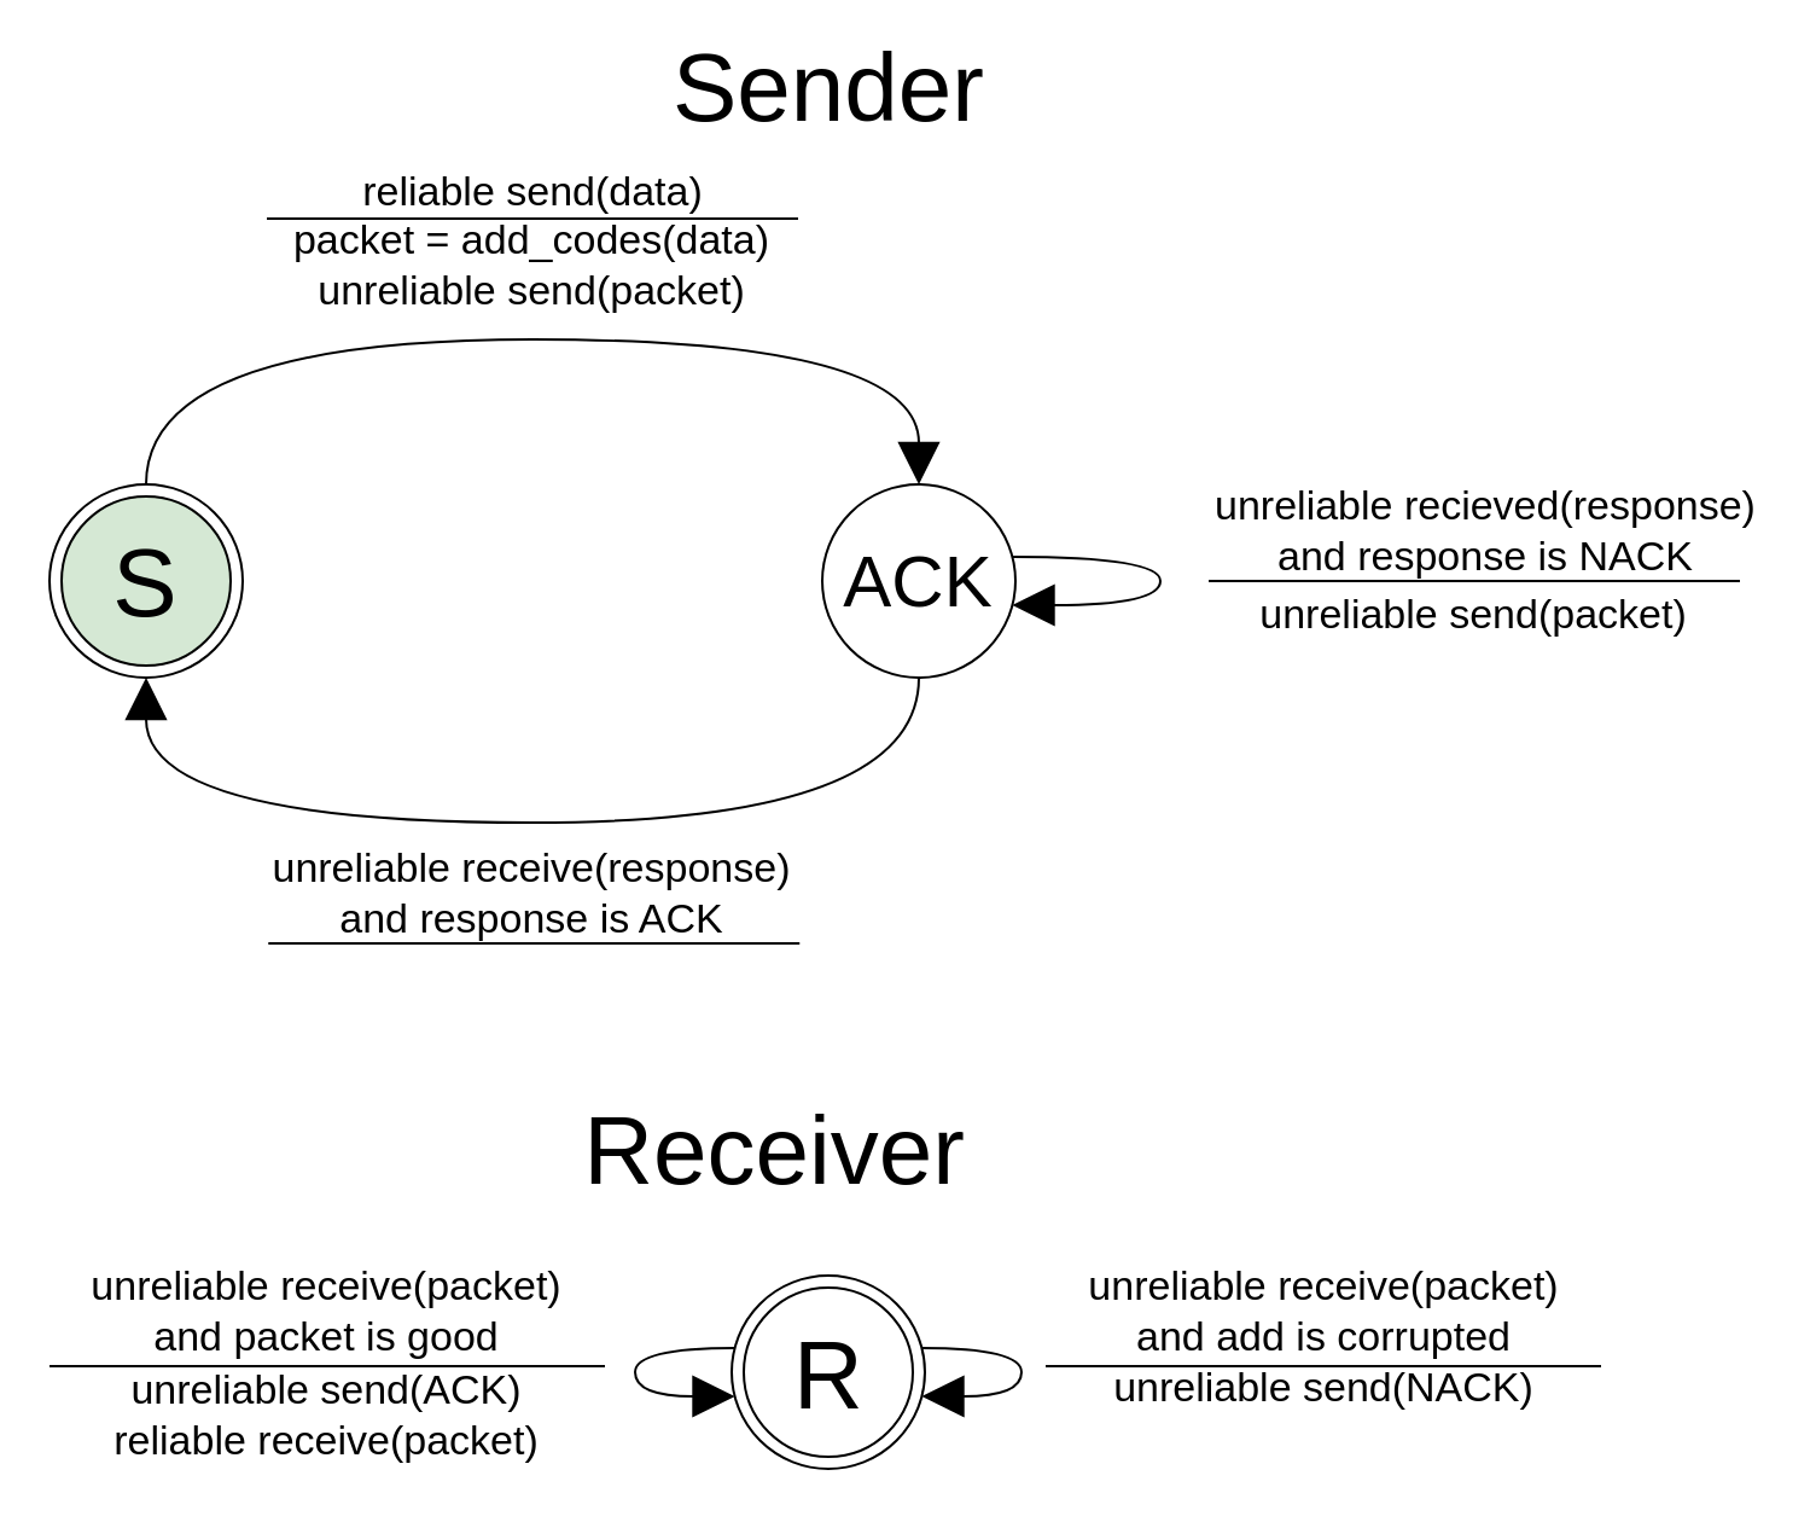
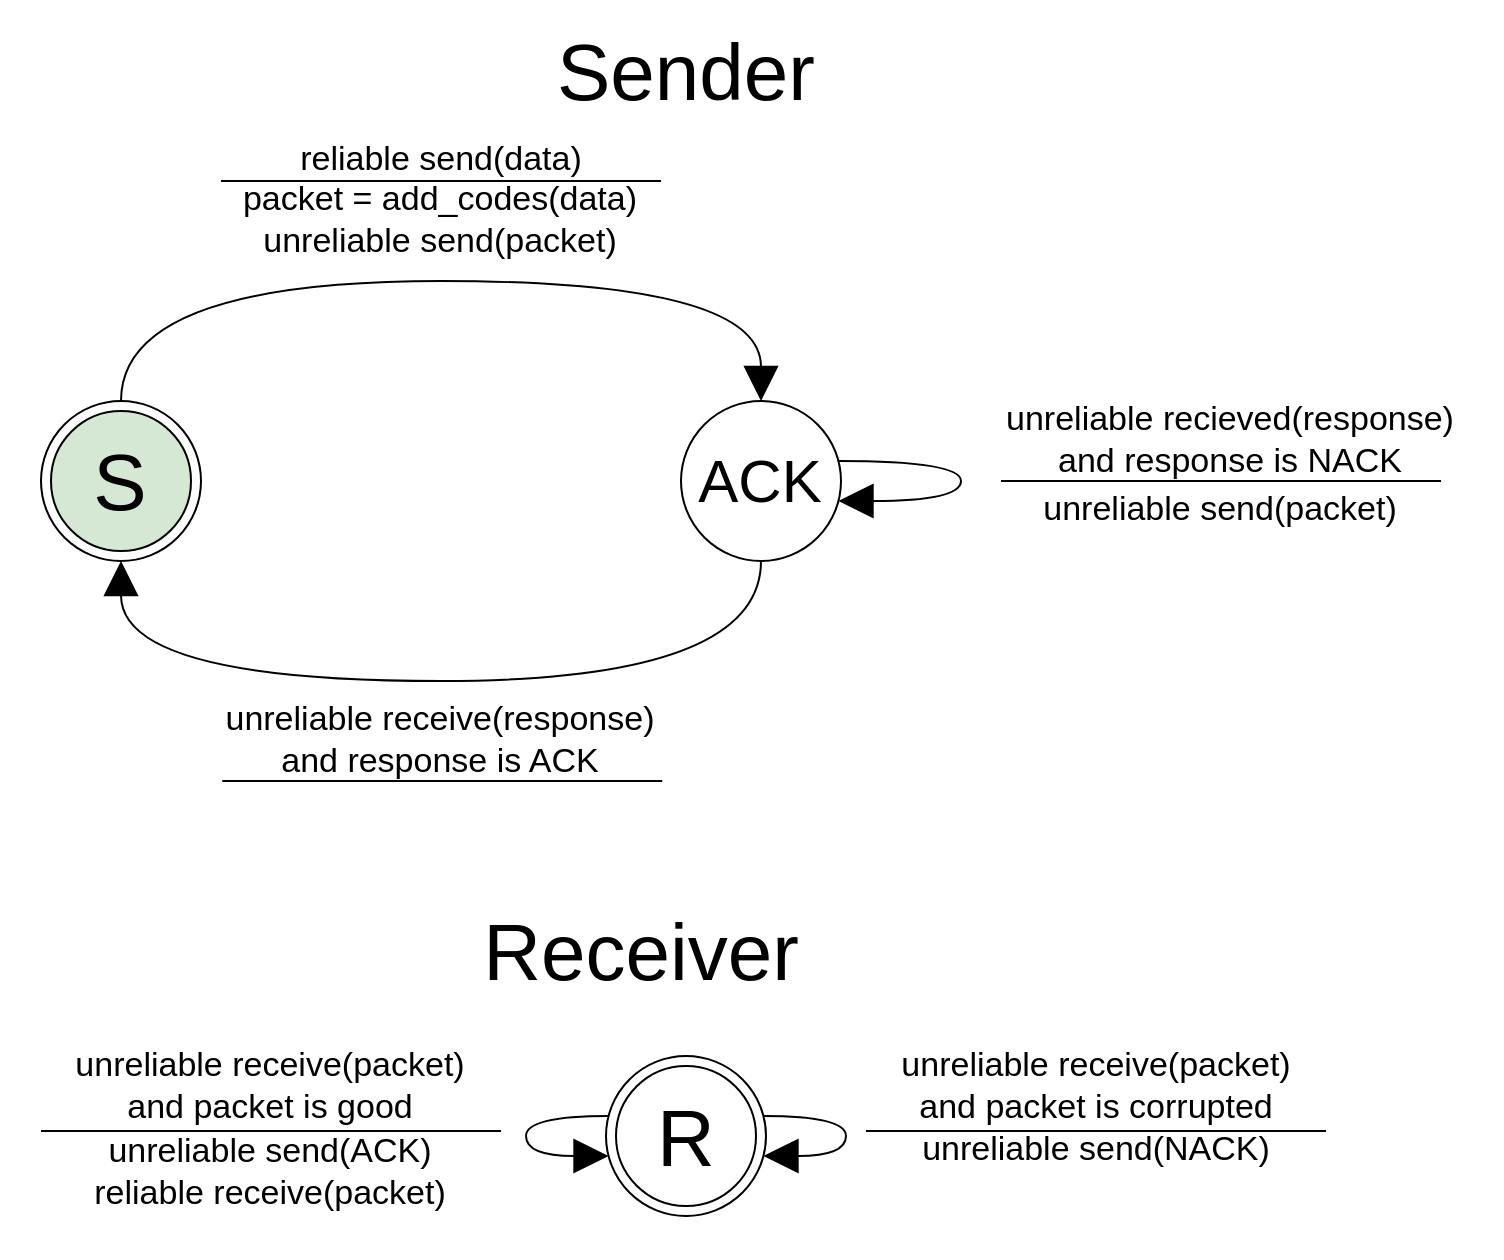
- <mxCell id="21" value="unreliable receive(packet)&lt;br&gt;and add is corrupted" style="text;html=1;strokeColor=none;fillColor=none;align=center;verticalAlign=middle;whiteSpace=wrap;rounded=0;fontSize=17;" vertex="1" parent="1"><mxGeometry x="443.75" y="520" width="207.5" height="45" as="geometry" /></mxCell>
+ <mxCell id="21" value="unreliable receive(packet)&lt;br&gt;and packet is corrupted" style="text;html=1;strokeColor=none;fillColor=none;align=center;verticalAlign=middle;whiteSpace=wrap;rounded=0;fontSize=17;" vertex="1" parent="1"><mxGeometry x="443.75" y="520" width="207.5" height="45" as="geometry" /></mxCell>
